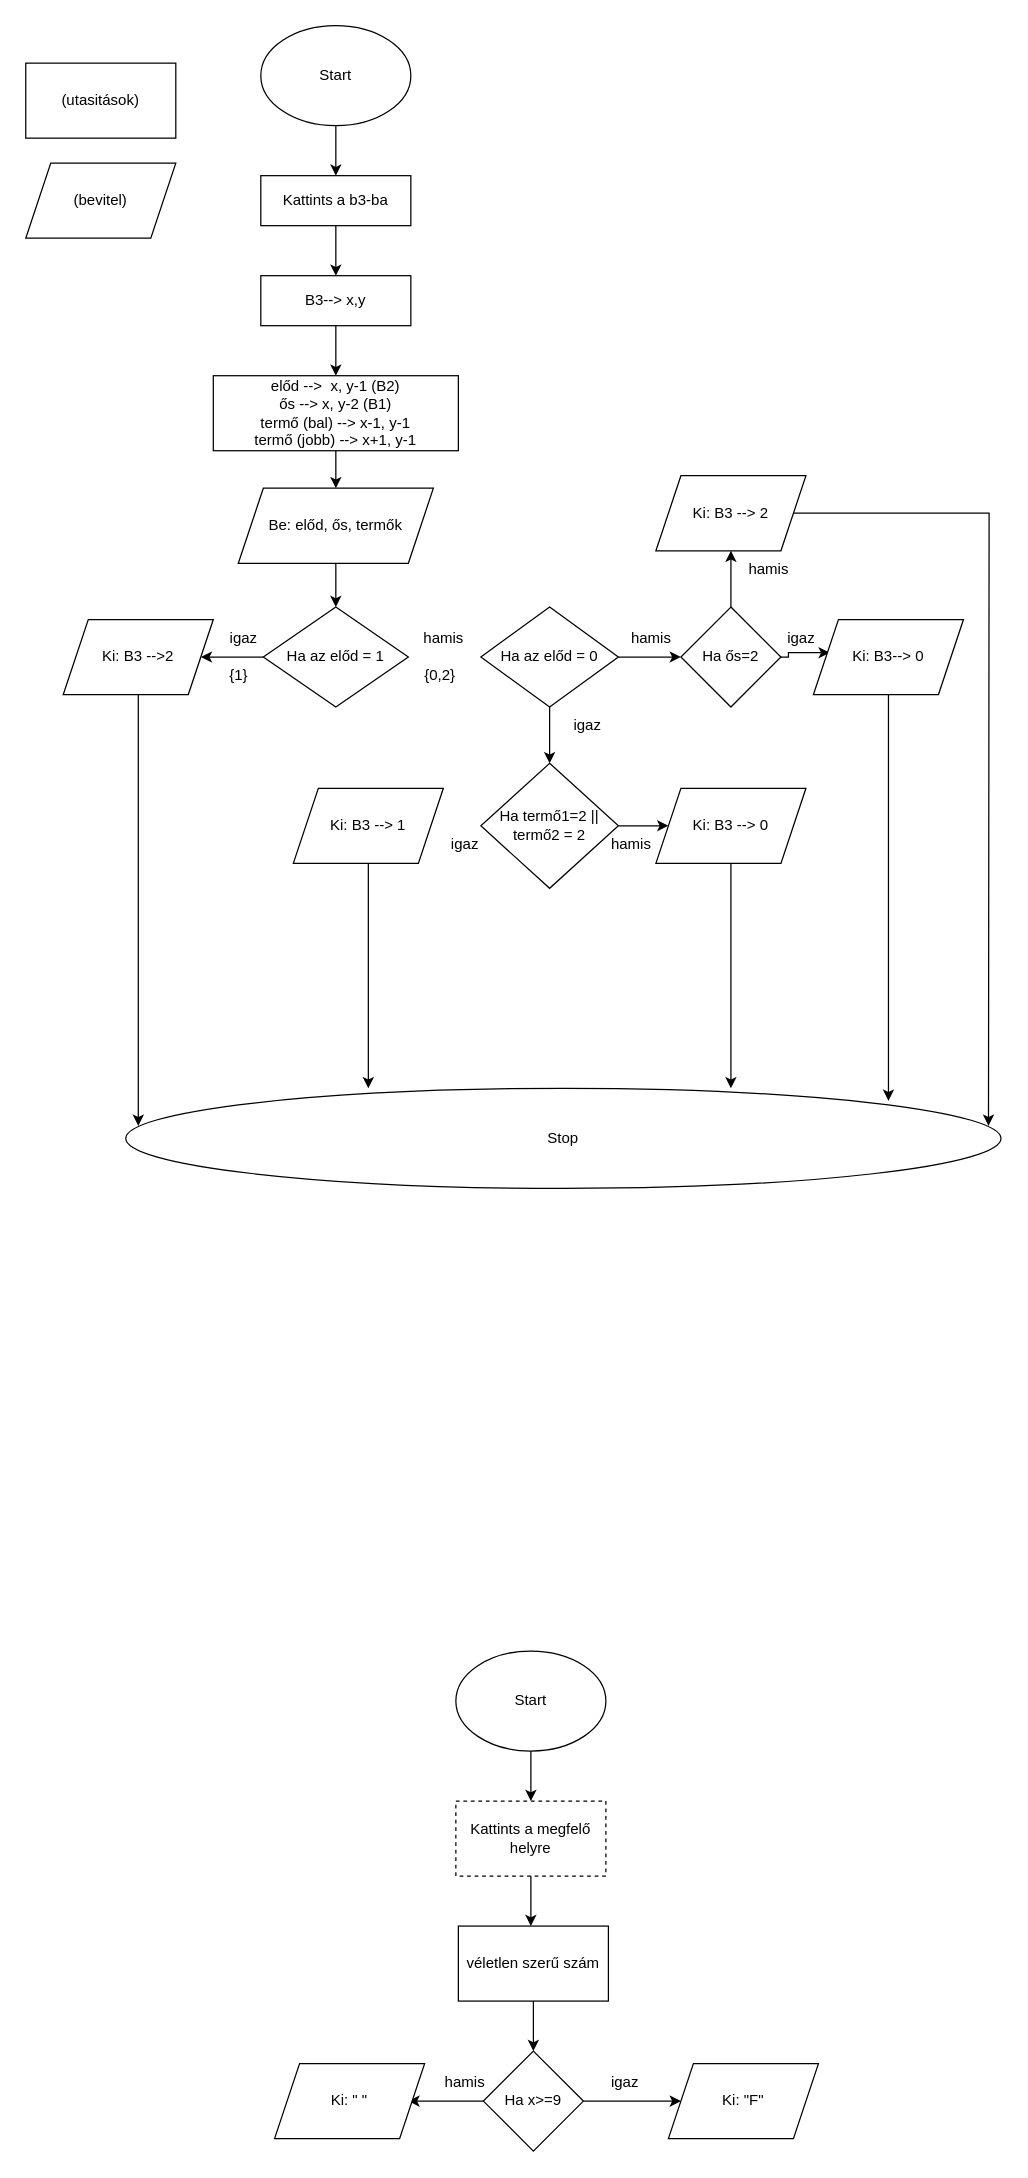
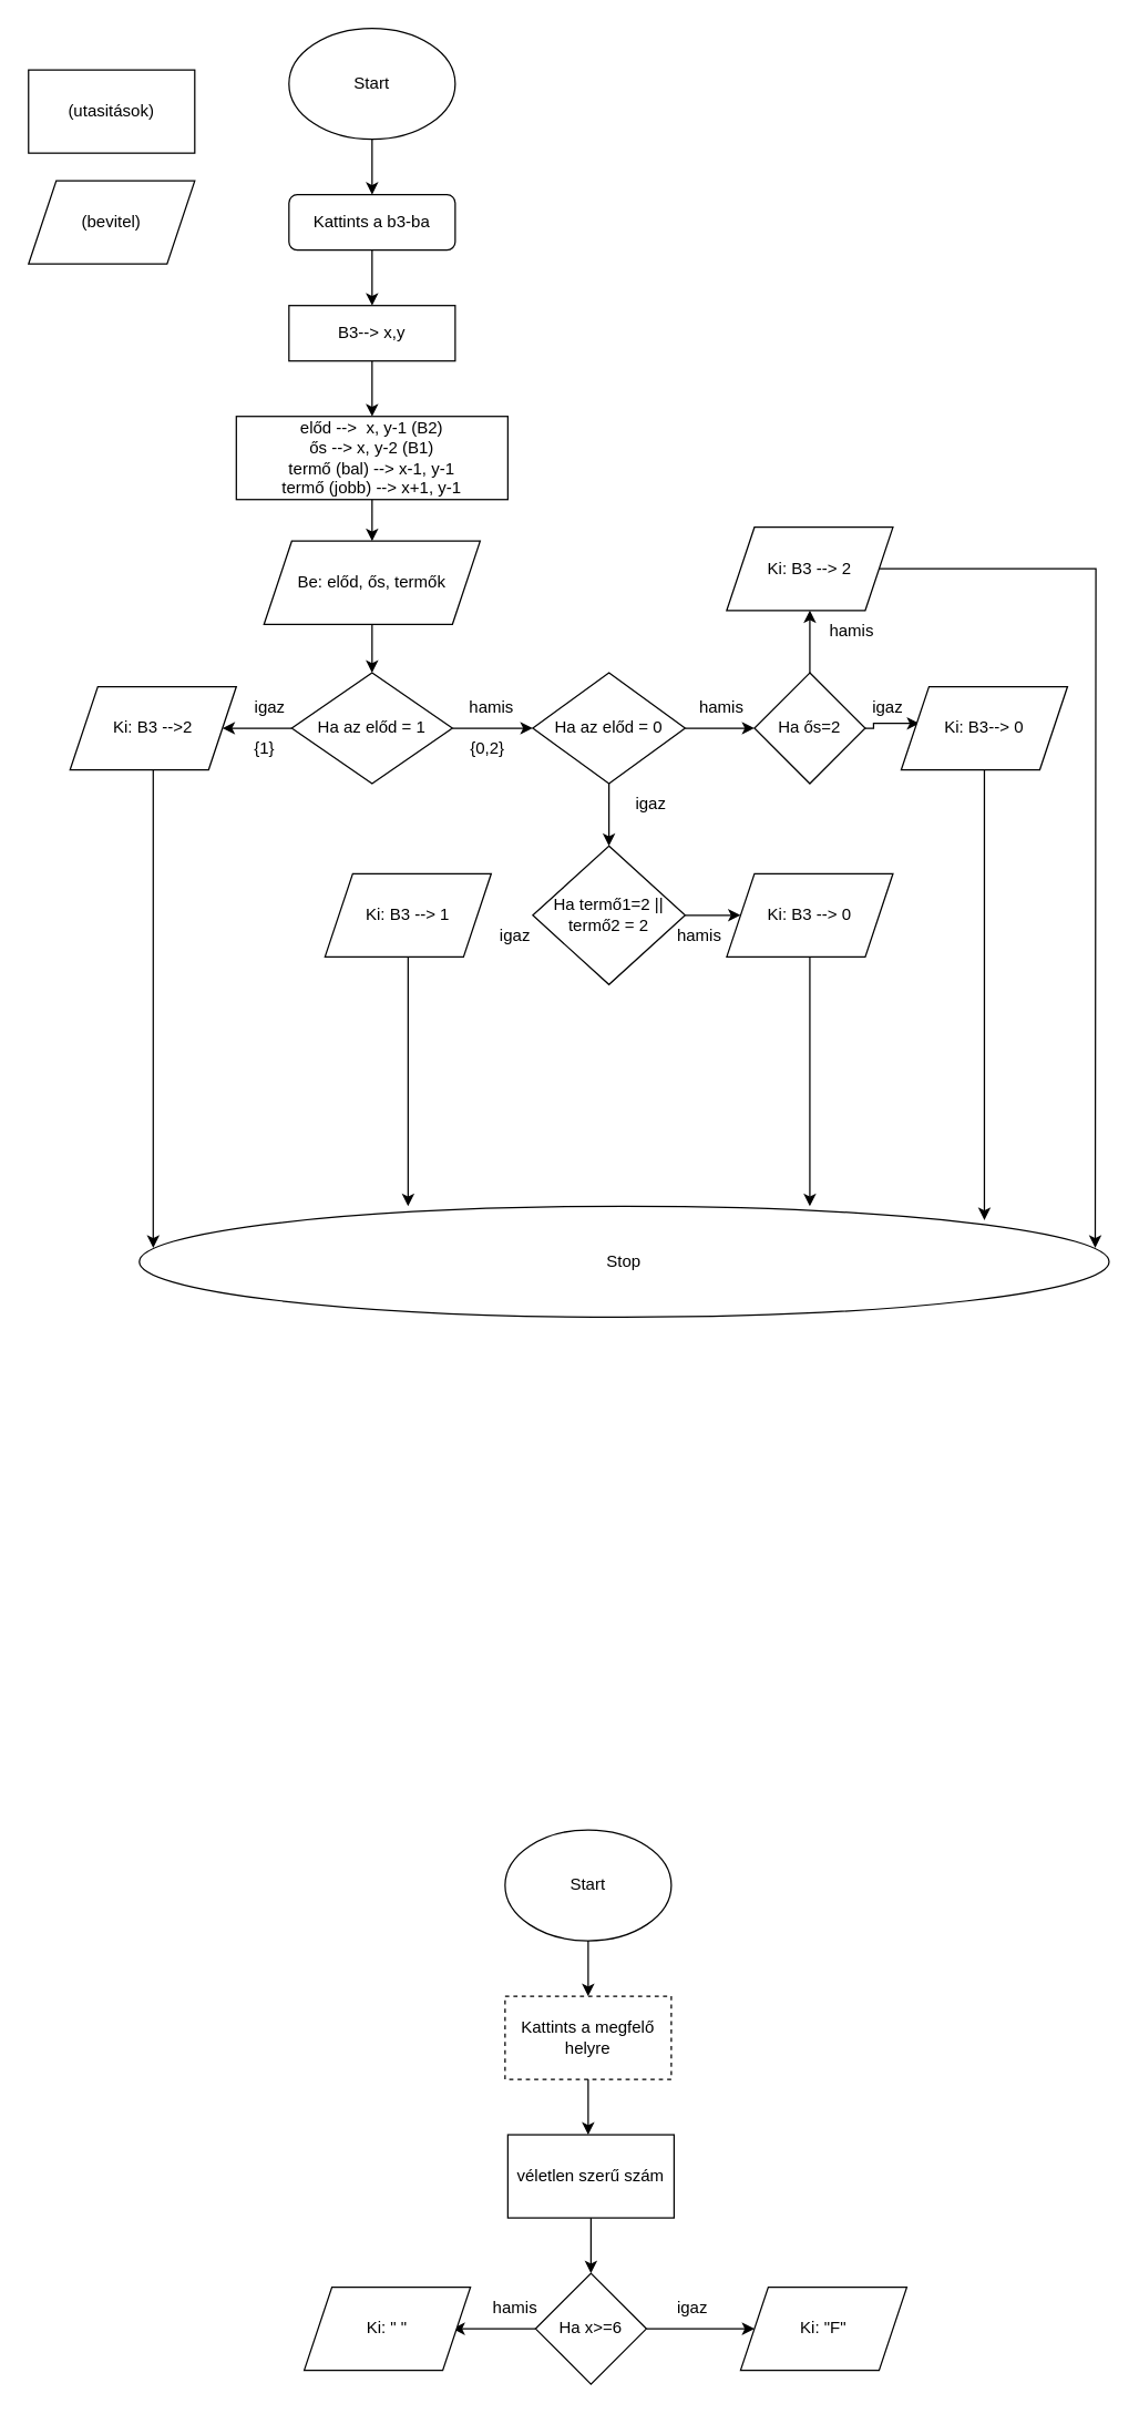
- <mxCell id="7" value="Kattints a b3-ba" style="rounded=0;whiteSpace=wrap;html=1;" vertex="1" parent="1"><mxGeometry x="208" y="140" width="120" height="40" as="geometry" /></mxCell>
+ <mxCell id="7" value="Kattints a b3-ba" style="whiteSpace=wrap;html=1;rounded=1;" vertex="1" parent="1"><mxGeometry x="208" y="140" width="120" height="40" as="geometry" /></mxCell>
+ <mxCell id="15" value="" style="edgeStyle=orthogonalEdgeStyle;rounded=0;orthogonalLoop=1;jettySize=auto;html=1;" edge="1" parent="1" source="16" target="22"><mxGeometry relative="1" as="geometry" /></mxCell>
- <mxCell id="52" value="Ha x&amp;gt;=9" style="rhombus;whiteSpace=wrap;html=1;" vertex="1" parent="1"><mxGeometry x="386" y="1640" width="80" height="80" as="geometry" /></mxCell>
+ <mxCell id="52" value="Ha x&amp;gt;=6" style="rhombus;whiteSpace=wrap;html=1;" vertex="1" parent="1"><mxGeometry x="386" y="1640" width="80" height="80" as="geometry" /></mxCell>
